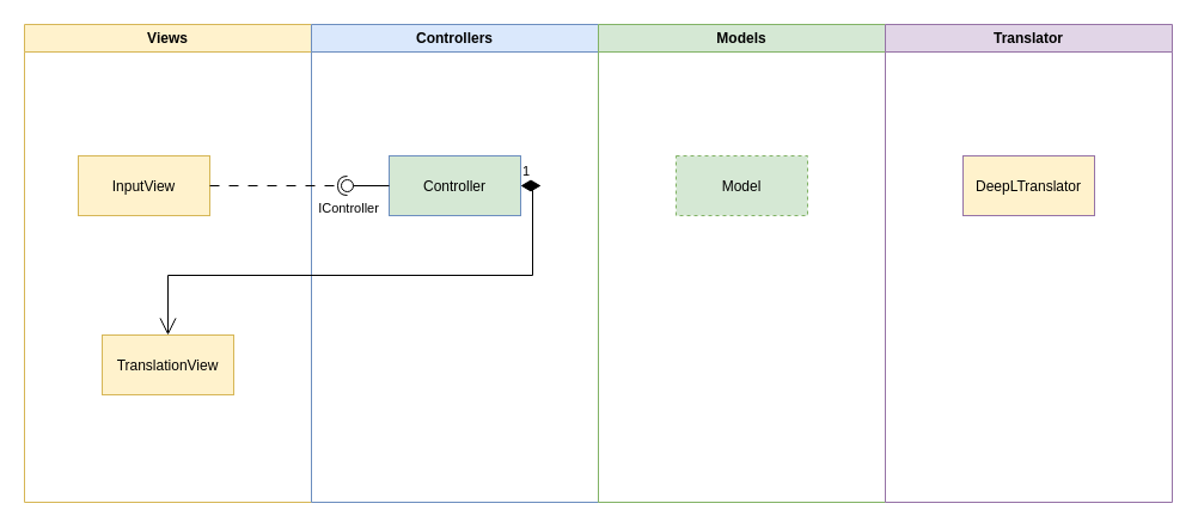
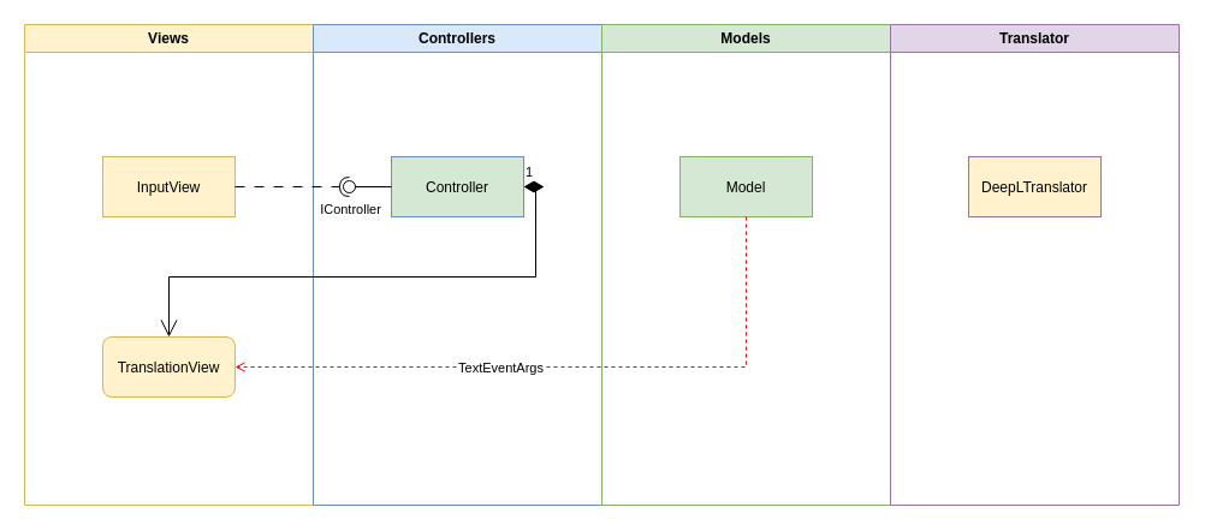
- <mxCell id="3" value="InputView" style="fillColor=#fff2cc;strokeColor=#d6b656;" parent="2" vertex="1"><mxGeometry x="45" y="110" width="110" height="50" as="geometry" /></mxCell>
+ <mxCell id="3" value="InputView" style="fillColor=#fff2cc;strokeColor=#d6b656;" parent="2" vertex="1"><mxGeometry x="65" y="110" width="110" height="50" as="geometry" /></mxCell>
- <mxCell id="8" value="Model" style="fillColor=#d5e8d4;strokeColor=#82b366;dashed=1;" parent="7" vertex="1"><mxGeometry x="65" y="110" width="110" height="50" as="geometry" /></mxCell>
+ <mxCell id="8" value="Model" style="fillColor=#d5e8d4;strokeColor=#82b366;" parent="7" vertex="1"><mxGeometry x="65" y="110" width="110" height="50" as="geometry" /></mxCell>
- <mxCell id="4" value="TranslationView" style="fillColor=#fff2cc;strokeColor=#d6b656;" parent="2" vertex="1"><mxGeometry x="65" y="260" width="110" height="50" as="geometry" /></mxCell>
+ <mxCell id="4" value="TranslationView" style="fillColor=#fff2cc;strokeColor=#d6b656;rounded=1;" parent="2" vertex="1"><mxGeometry x="65" y="260" width="110" height="50" as="geometry" /></mxCell>
+ <mxCell id="15" value="" style="edgeStyle=none;strokeColor=#FF0000;endArrow=open;endFill=1;rounded=0;entryX=1;entryY=0.5;entryDx=0;entryDy=0;exitX=0.5;exitY=1;exitDx=0;exitDy=0;dashed=1;" parent="1" target="4" edge="1" source="8"><mxGeometry width="100" height="100" relative="1" as="geometry"><mxPoint x="620" y="190" as="sourcePoint" /><mxPoint x="280" y="290" as="targetPoint" /><Array as="points"><mxPoint x="620" y="305" /></Array></mxGeometry></mxCell>
+ <mxCell id="16" value="&lt;div&gt;&lt;br&gt;&lt;/div&gt;" style="edgeLabel;html=1;align=center;verticalAlign=middle;resizable=0;points=[];" vertex="1" connectable="0" parent="15"><mxGeometry x="0.19" y="3" relative="1" as="geometry"><mxPoint as="offset" /></mxGeometry></mxCell>
+ <mxCell id="17" value="TextEventArgs" style="edgeLabel;html=1;align=center;verticalAlign=middle;resizable=0;points=[];" vertex="1" connectable="0" parent="15"><mxGeometry x="0.201" relative="1" as="geometry"><mxPoint as="offset" /></mxGeometry></mxCell>
